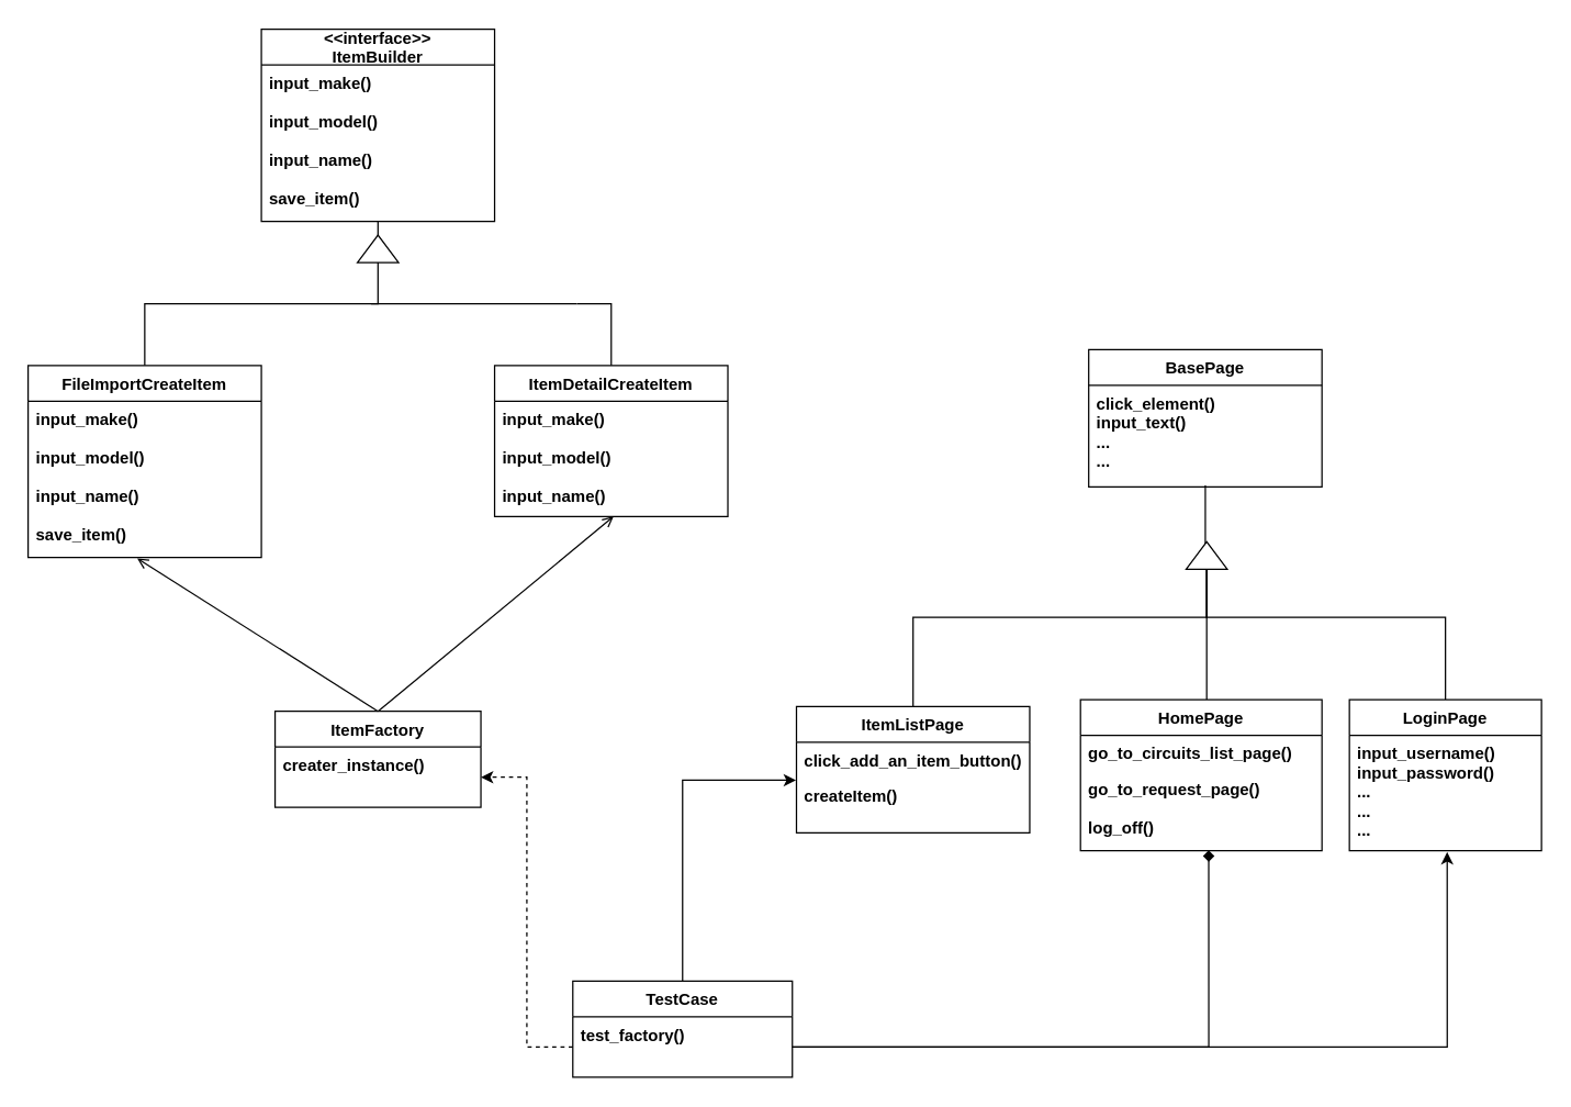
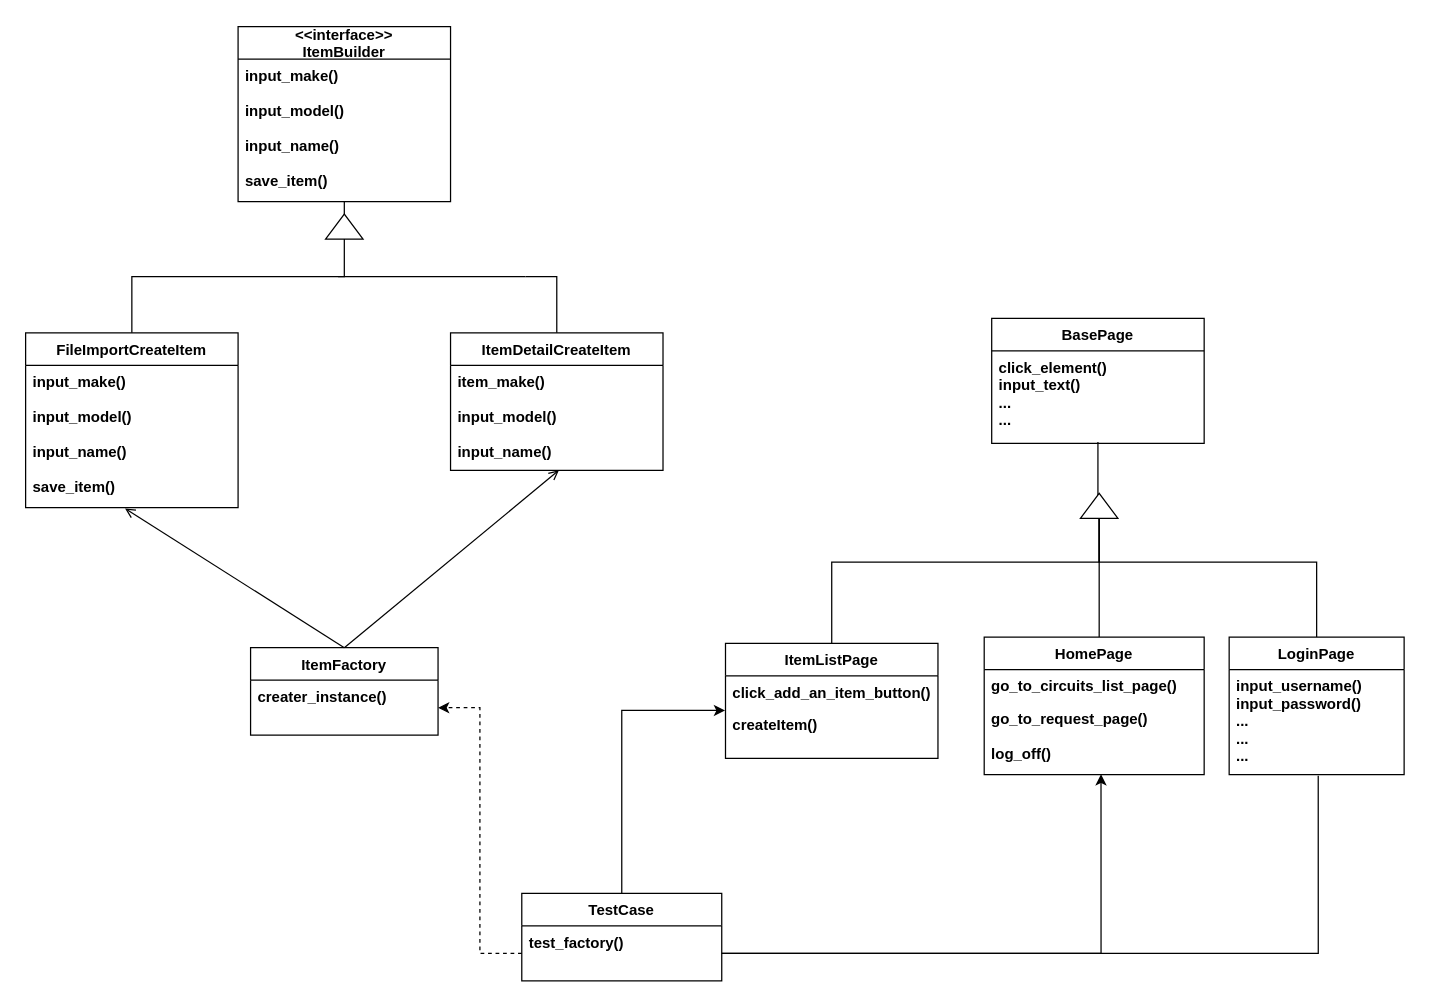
- <mxCell id="24" value="input_make()&#10;&#10;input_model()&#10;&#10;input_name()" style="text;strokeColor=none;fillColor=none;align=left;verticalAlign=top;spacingLeft=4;spacingRight=4;overflow=hidden;rotatable=0;points=[[0,0.5],[1,0.5]];portConstraint=eastwest;fontStyle=1" parent="23" vertex="1"><mxGeometry y="26" width="170" height="84" as="geometry" /></mxCell>
+ <mxCell id="24" value="item_make()&#10;&#10;input_model()&#10;&#10;input_name()" style="text;strokeColor=none;fillColor=none;align=left;verticalAlign=top;spacingLeft=4;spacingRight=4;overflow=hidden;rotatable=0;points=[[0,0.5],[1,0.5]];portConstraint=eastwest;fontStyle=1" parent="23" vertex="1"><mxGeometry y="26" width="170" height="84" as="geometry" /></mxCell>
- <mxCell id="35" style="edgeStyle=orthogonalEdgeStyle;rounded=0;orthogonalLoop=1;jettySize=auto;html=1;entryX=0.531;entryY=0.995;entryDx=0;entryDy=0;entryPerimeter=0;endArrow=diamond;" parent="1" source="29" target="6" edge="1"><mxGeometry relative="1" as="geometry" /></mxCell>
+ <mxCell id="35" style="edgeStyle=orthogonalEdgeStyle;rounded=0;orthogonalLoop=1;jettySize=auto;html=1;entryX=0.531;entryY=0.995;entryDx=0;entryDy=0;entryPerimeter=0;" parent="1" source="29" target="6" edge="1"><mxGeometry relative="1" as="geometry" /></mxCell>
- <mxCell id="36" style="edgeStyle=orthogonalEdgeStyle;rounded=0;orthogonalLoop=1;jettySize=auto;html=1;entryX=0.509;entryY=1.012;entryDx=0;entryDy=0;entryPerimeter=0;" parent="1" source="29" target="8" edge="1"><mxGeometry relative="1" as="geometry" /></mxCell>
+ <mxCell id="36" style="edgeStyle=orthogonalEdgeStyle;rounded=0;orthogonalLoop=1;jettySize=auto;html=1;entryX=0.509;entryY=1.012;entryDx=0;entryDy=0;entryPerimeter=0;endArrow=none;" parent="1" source="29" target="8" edge="1"><mxGeometry relative="1" as="geometry" /></mxCell>
